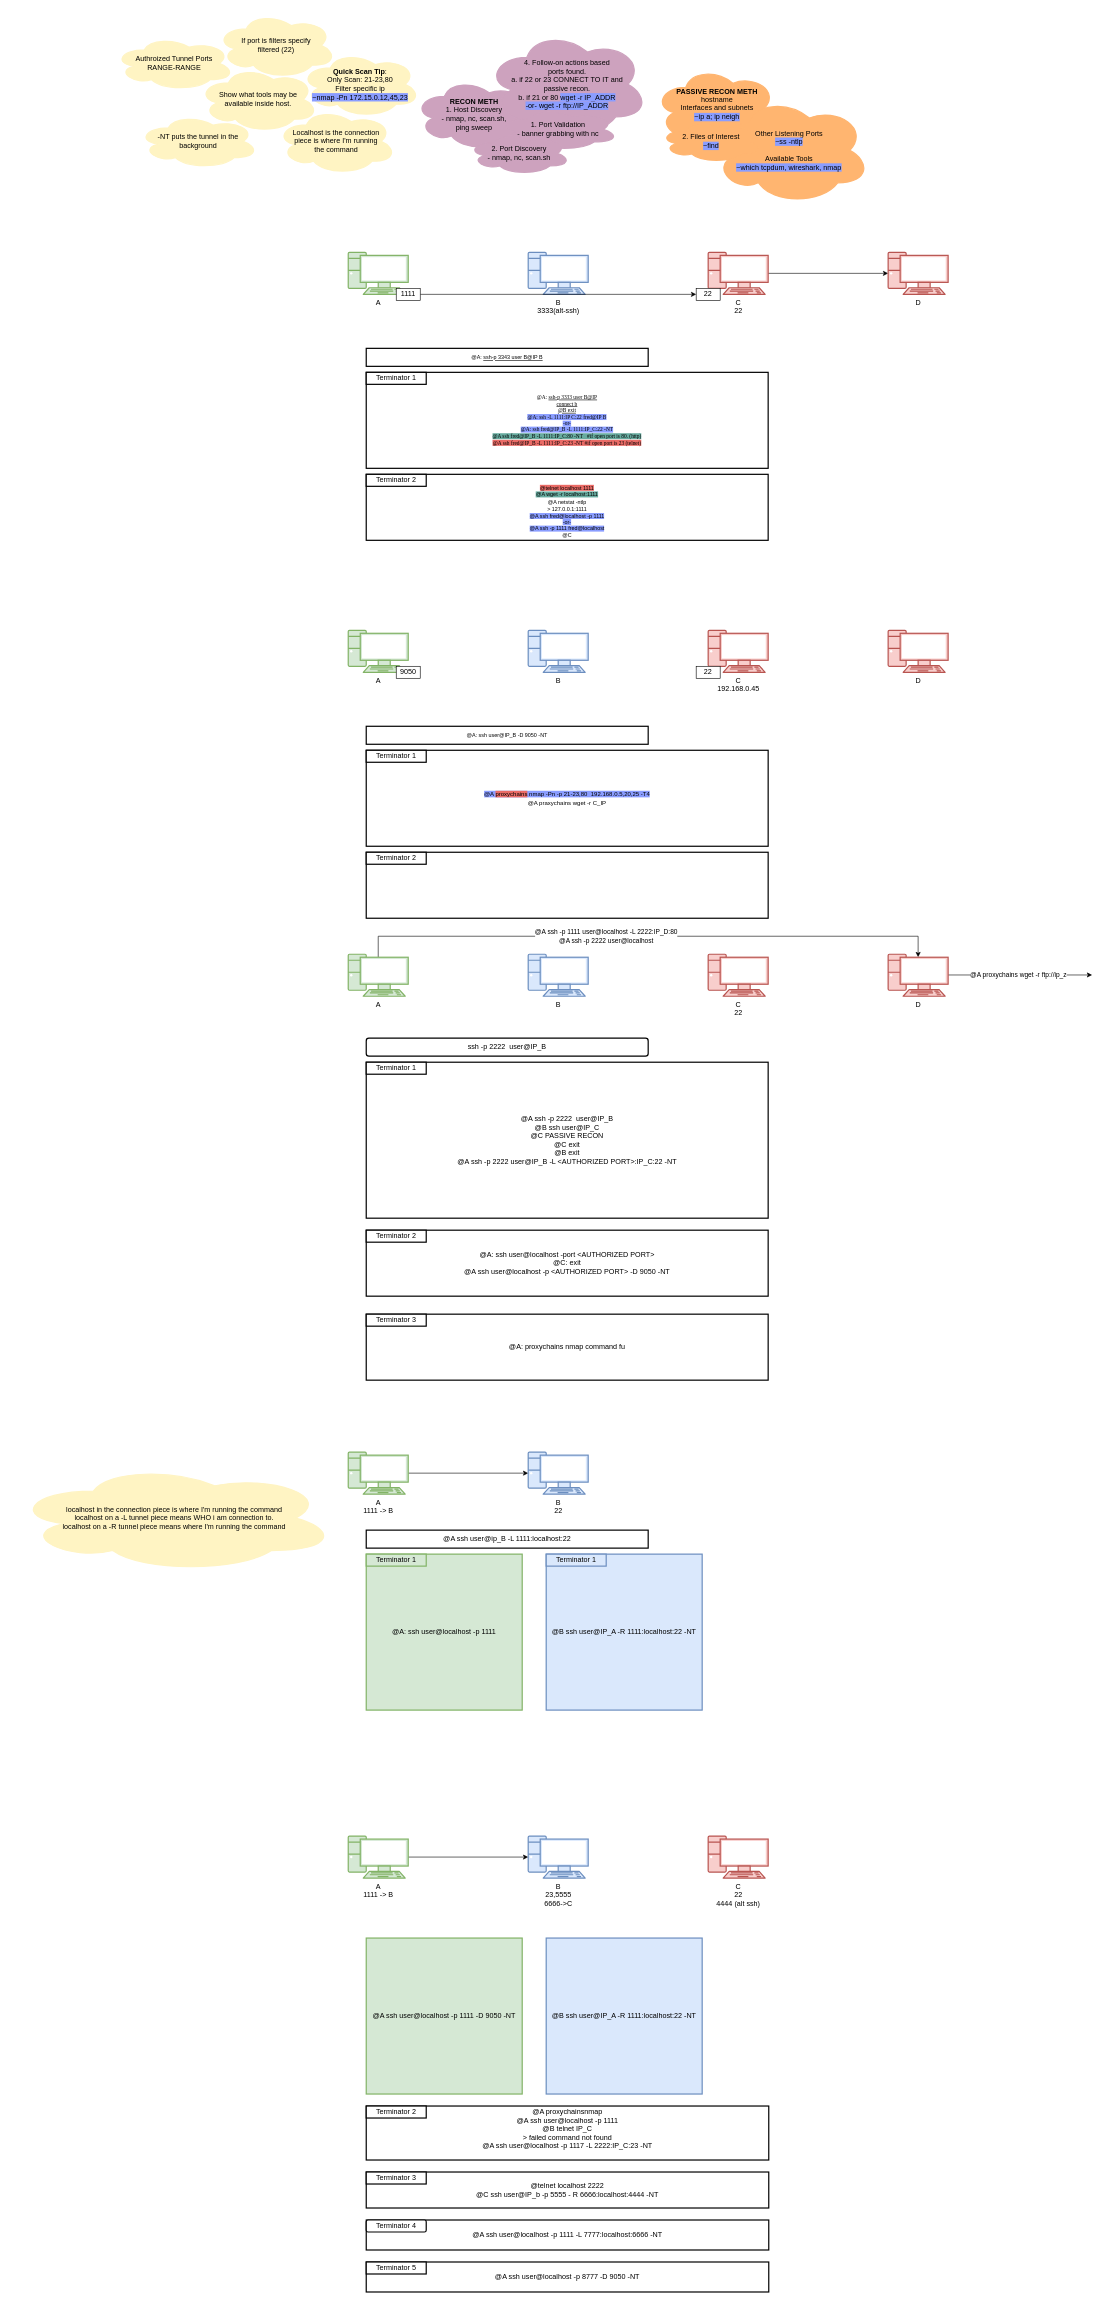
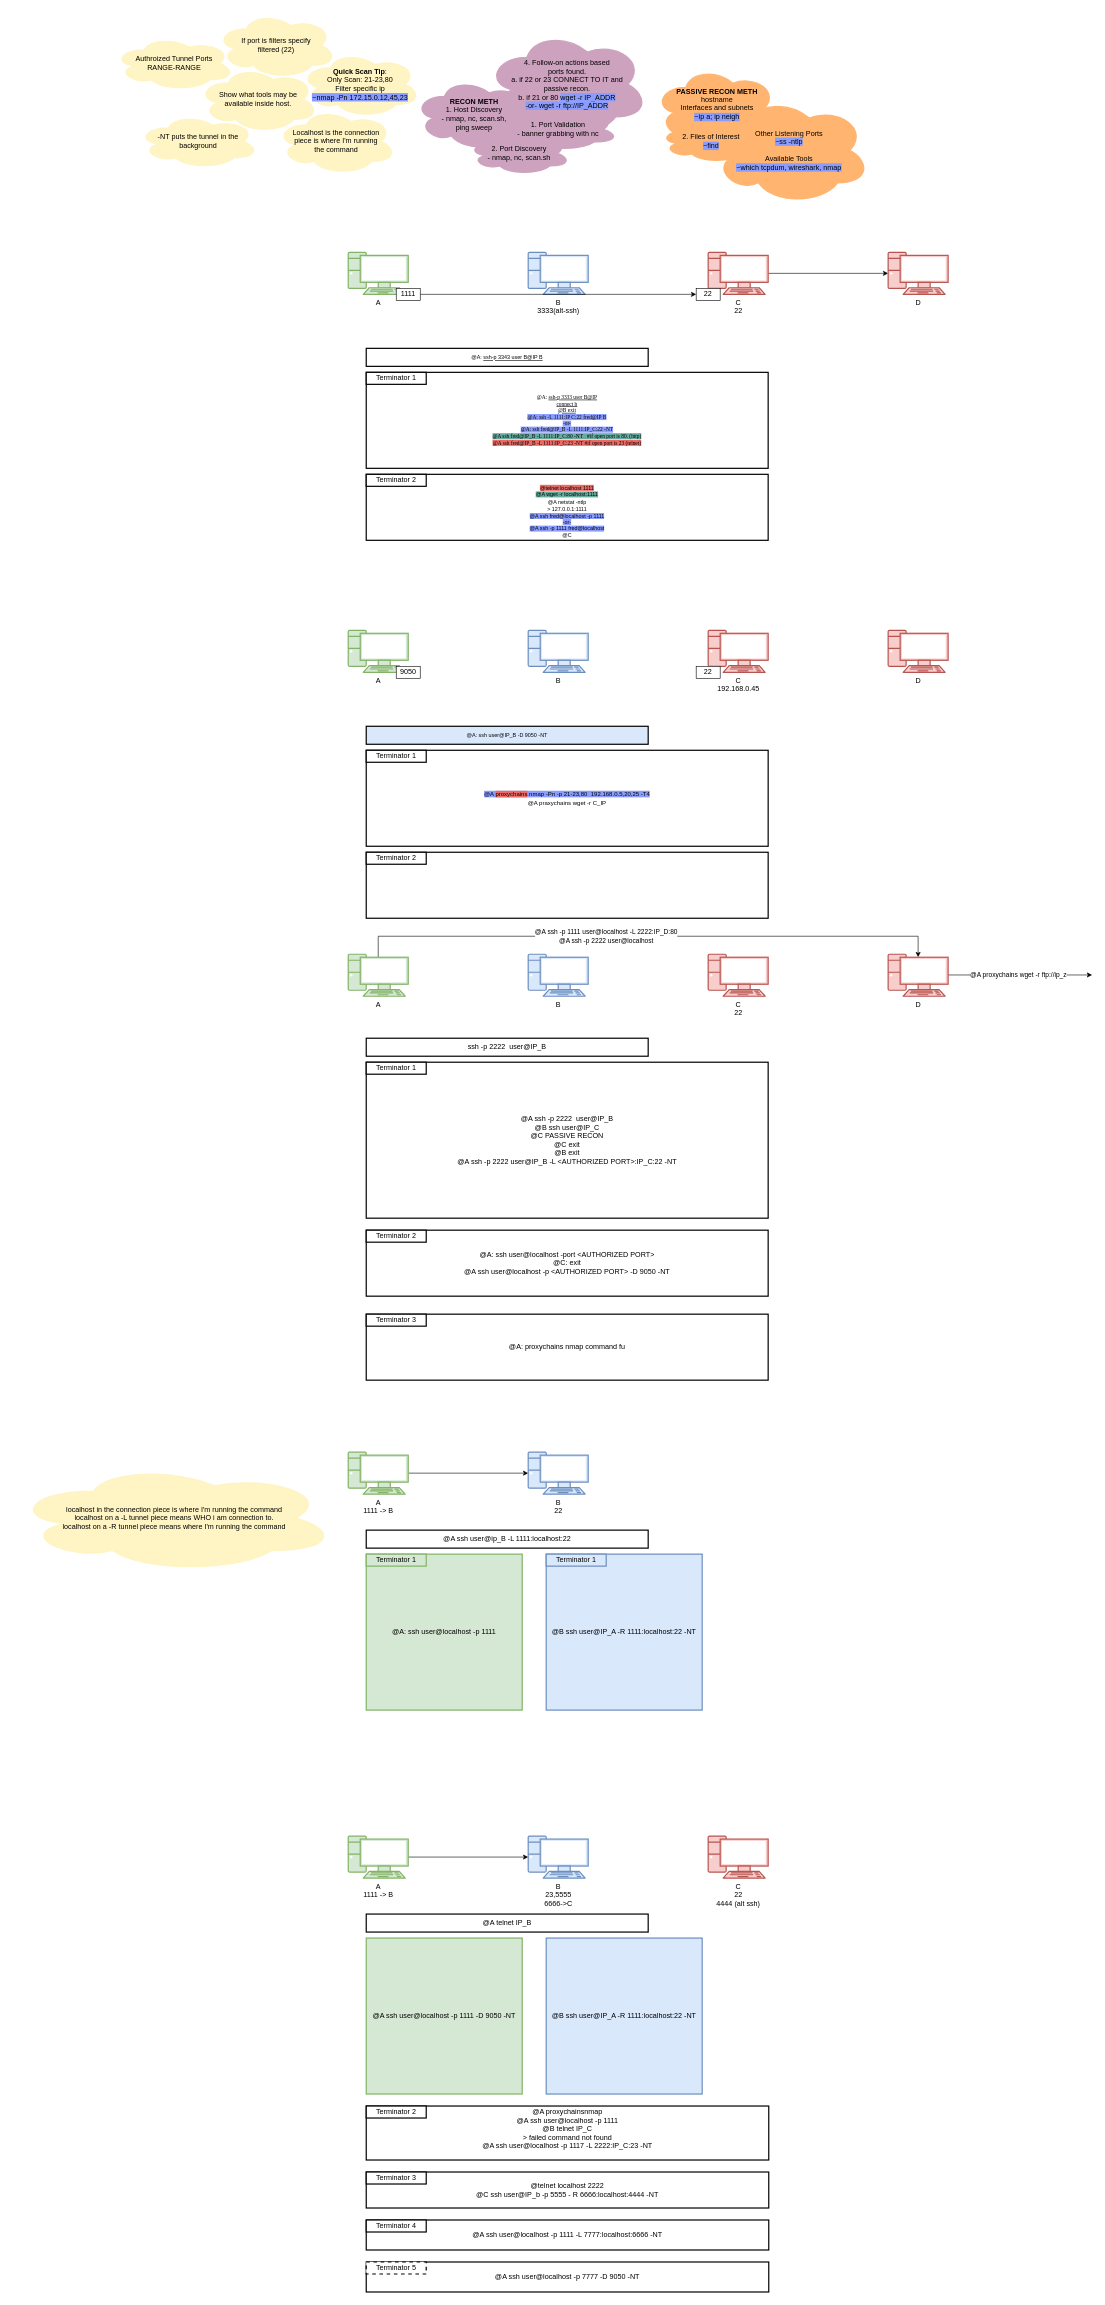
- <mxCell id="29" value="&lt;font style=&quot;font-size: 9px;&quot;&gt;@A: ssh user@IP_B -D 9050 -NT&lt;br&gt;&lt;/font&gt;" style="rounded=0;whiteSpace=wrap;html=1;strokeWidth=2;" vertex="1" parent="1"><mxGeometry x="610" y="1210" width="470" height="30" as="geometry" /></mxCell>
+ <mxCell id="29" value="&lt;font style=&quot;font-size: 9px;&quot;&gt;@A: ssh user@IP_B -D 9050 -NT&lt;br&gt;&lt;/font&gt;" style="rounded=0;whiteSpace=wrap;html=1;strokeWidth=2;fillColor=#dae8fc;" vertex="1" parent="1"><mxGeometry x="610" y="1210" width="470" height="30" as="geometry" /></mxCell>
- <mxCell id="39" value="ssh -p 2222&amp;nbsp; user@IP_B" style="whiteSpace=wrap;html=1;strokeWidth=2;rounded=1;" vertex="1" parent="1"><mxGeometry x="610" y="1730" width="470" height="30" as="geometry" /></mxCell>
+ <mxCell id="39" value="ssh -p 2222&amp;nbsp; user@IP_B" style="rounded=0;whiteSpace=wrap;html=1;strokeWidth=2;" vertex="1" parent="1"><mxGeometry x="610" y="1730" width="470" height="30" as="geometry" /></mxCell>
+ <mxCell id="66" value="@A telnet IP_B" style="rounded=0;whiteSpace=wrap;html=1;strokeWidth=2;" vertex="1" parent="1"><mxGeometry x="610" y="3190" width="470" height="30" as="geometry" /></mxCell>
- <mxCell id="75" value="&lt;div&gt;Terminator 4&lt;br&gt;&lt;/div&gt;" style="whiteSpace=wrap;html=1;strokeWidth=2;rounded=1;" vertex="1" parent="1"><mxGeometry x="610" y="3700" width="100" height="20" as="geometry" /></mxCell>
+ <mxCell id="75" value="&lt;div&gt;Terminator 4&lt;br&gt;&lt;/div&gt;" style="rounded=0;whiteSpace=wrap;html=1;strokeWidth=2;" vertex="1" parent="1"><mxGeometry x="610" y="3700" width="100" height="20" as="geometry" /></mxCell>
- <mxCell id="77" value="&lt;div&gt;Terminator 5&lt;br&gt;&lt;/div&gt;" style="rounded=0;whiteSpace=wrap;html=1;strokeWidth=2;" vertex="1" parent="1"><mxGeometry x="610" y="3770" width="100" height="20" as="geometry" /></mxCell>
+ <mxCell id="77" value="&lt;div&gt;Terminator 5&lt;br&gt;&lt;/div&gt;" style="rounded=0;whiteSpace=wrap;html=1;strokeWidth=2;dashed=1;" vertex="1" parent="1"><mxGeometry x="610" y="3770" width="100" height="20" as="geometry" /></mxCell>
- <mxCell id="76" value="@A ssh user@localhost -p 8777 -D 9050 -NT" style="rounded=0;whiteSpace=wrap;html=1;strokeWidth=2;" vertex="1" parent="1"><mxGeometry x="610" y="3770" width="671" height="50" as="geometry" /></mxCell>
+ <mxCell id="76" value="@A ssh user@localhost -p 7777 -D 9050 -NT" style="rounded=0;whiteSpace=wrap;html=1;strokeWidth=2;" vertex="1" parent="1"><mxGeometry x="610" y="3770" width="671" height="50" as="geometry" /></mxCell>
